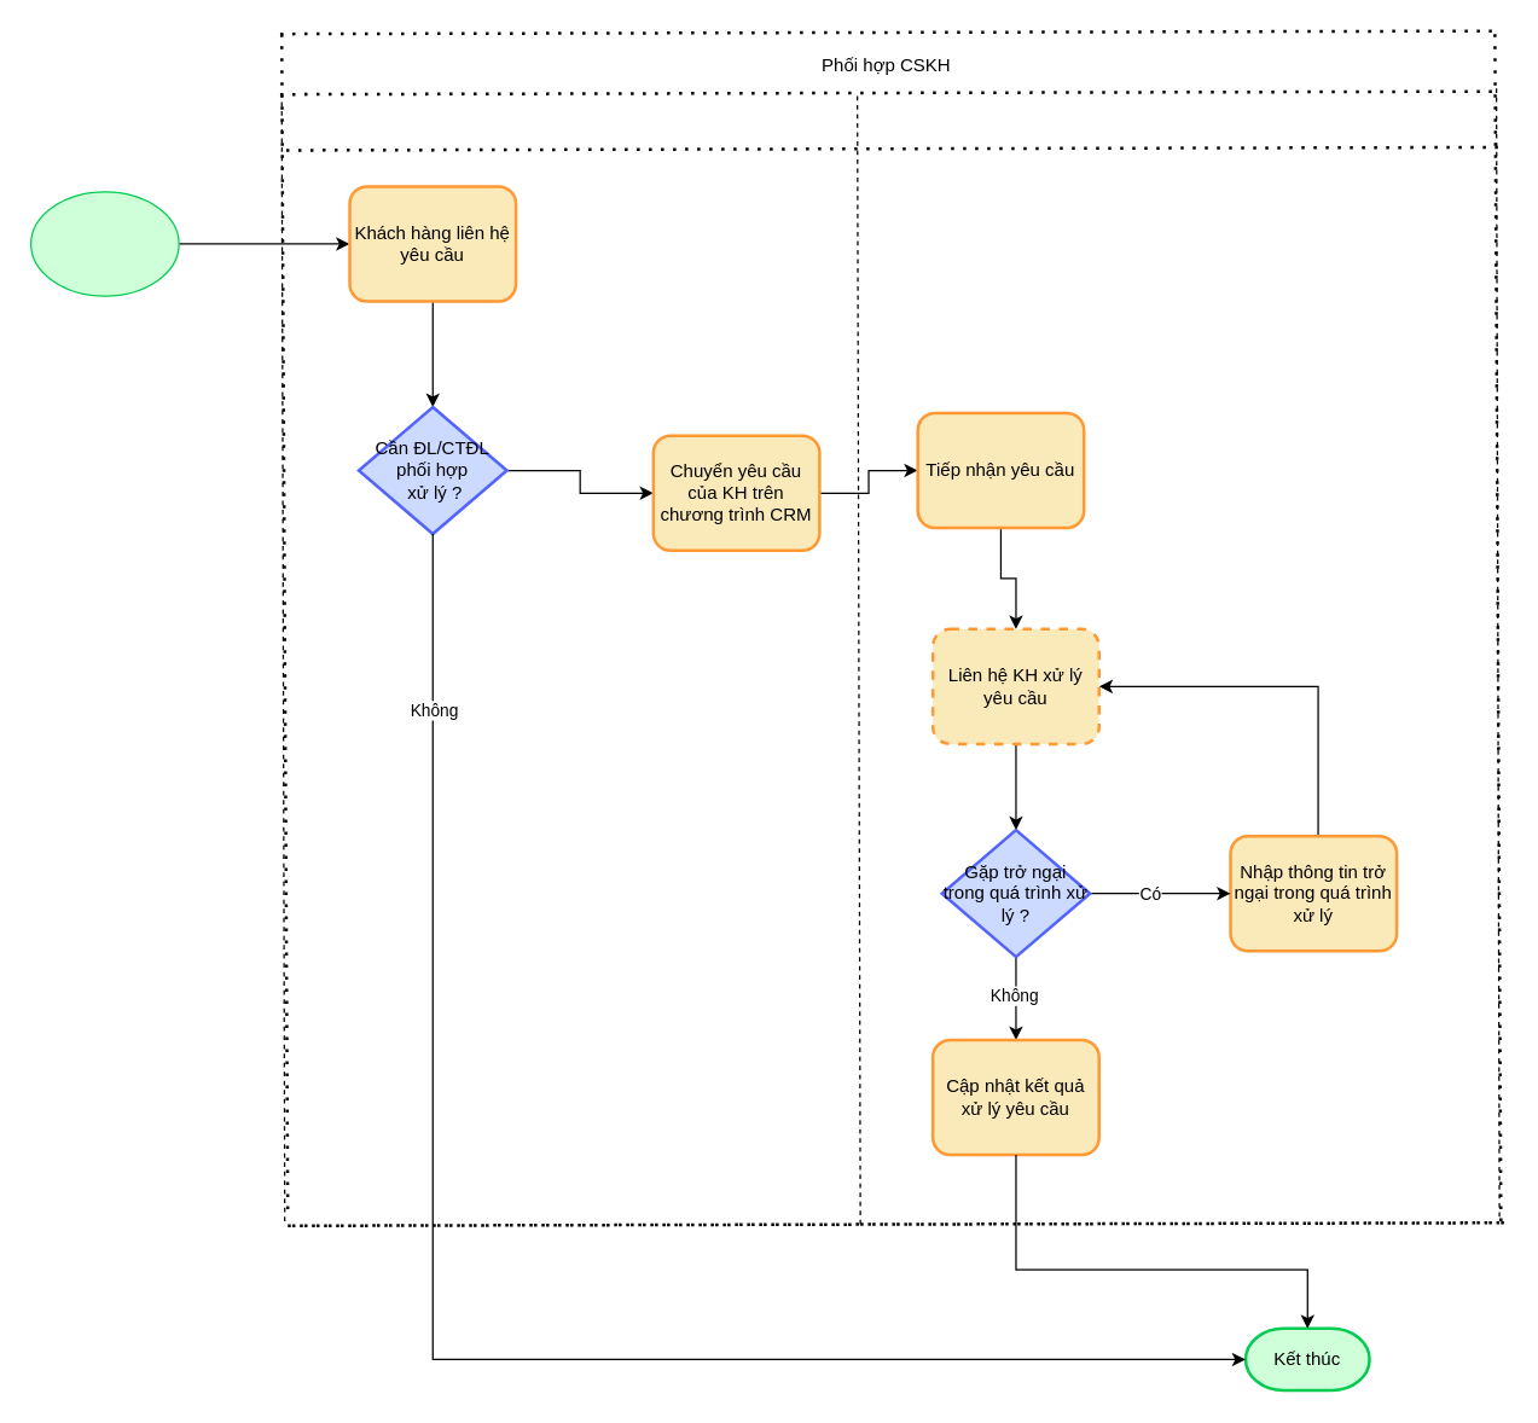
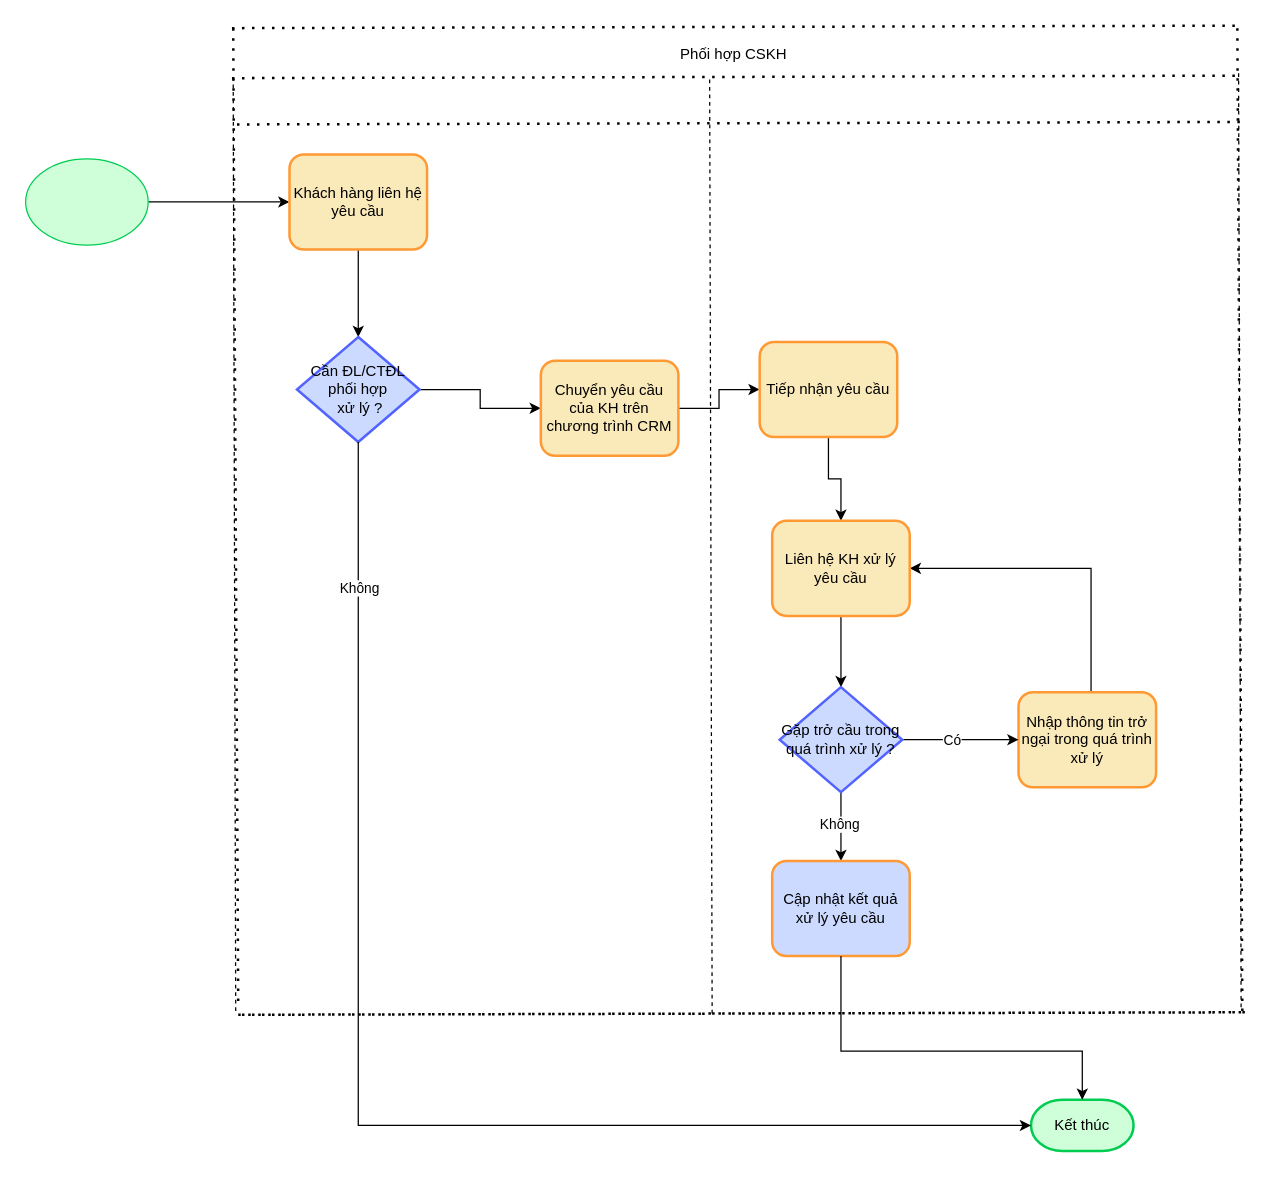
- <mxCell id="20" value="Liên hệ KH xử lý yêu cầu" style="rounded=1;whiteSpace=wrap;html=1;strokeColor=#FF9933;fillColor=#FAE9B9;strokeWidth=2;dashed=1;" vertex="1" parent="1"><mxGeometry x="617" y="416" width="110" height="76" as="geometry" /></mxCell>
+ <mxCell id="20" value="Liên hệ KH xử lý yêu cầu" style="rounded=1;whiteSpace=wrap;html=1;strokeColor=#FF9933;fillColor=#FAE9B9;strokeWidth=2;" vertex="1" parent="1"><mxGeometry x="617" y="416" width="110" height="76" as="geometry" /></mxCell>
- <mxCell id="26" value="Gặp trở ngại trong quá trình xử lý ?" style="rhombus;whiteSpace=wrap;html=1;strokeWidth=2;strokeColor=#5263FF;fillColor=#CCDAFF;" vertex="1" parent="1"><mxGeometry x="623" y="549" width="98" height="84" as="geometry" /></mxCell>
+ <mxCell id="26" value="Gặp trở cầu trong quá trình xử lý ?" style="rhombus;whiteSpace=wrap;html=1;strokeWidth=2;strokeColor=#5263FF;fillColor=#CCDAFF;" vertex="1" parent="1"><mxGeometry x="623" y="549" width="98" height="84" as="geometry" /></mxCell>
- <mxCell id="27" value="Cập nhật kết quả xử lý yêu cầu" style="rounded=1;whiteSpace=wrap;html=1;strokeColor=#FF9933;fillColor=#FAE9B9;strokeWidth=2;" vertex="1" parent="1"><mxGeometry x="617" y="688" width="110" height="76" as="geometry" /></mxCell>
+ <mxCell id="27" value="Cập nhật kết quả xử lý yêu cầu" style="rounded=1;whiteSpace=wrap;html=1;strokeColor=#FF9933;fillColor=#ccdaff;strokeWidth=2;" vertex="1" parent="1"><mxGeometry x="617" y="688" width="110" height="76" as="geometry" /></mxCell>
